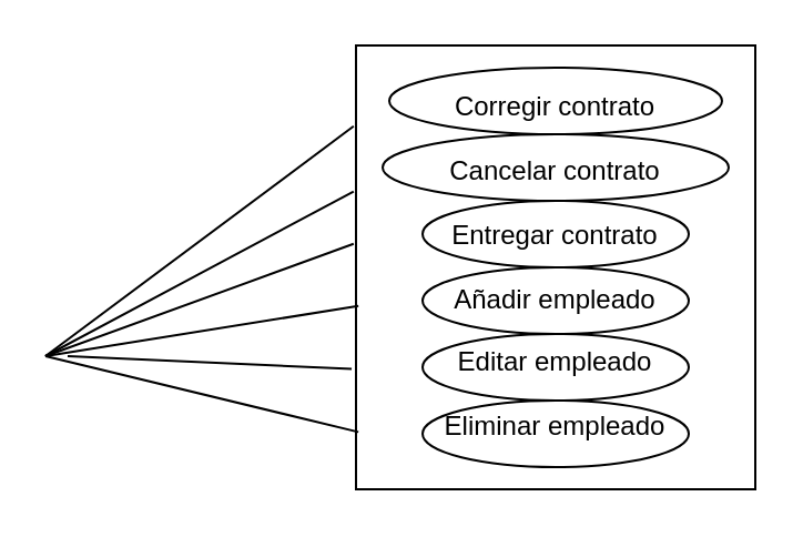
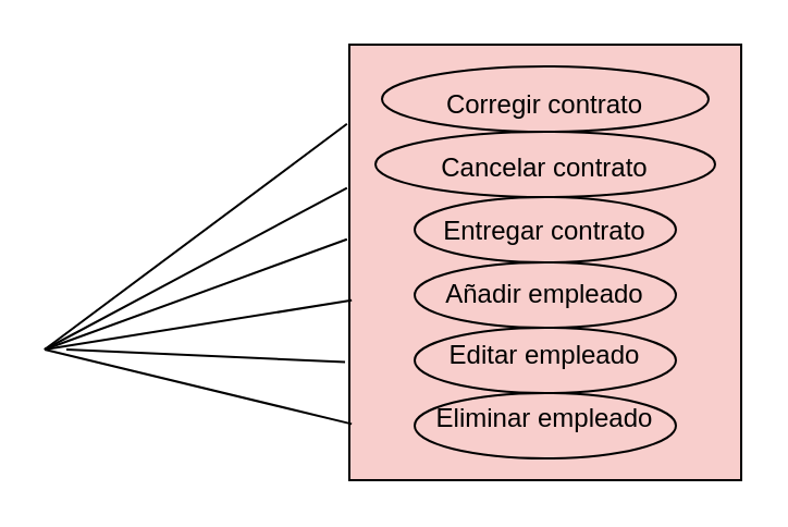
- <mxCell id="2" value="Corregir contrato&lt;br&gt;&lt;br&gt;Cancelar contrato&lt;br&gt;&lt;br&gt;Entregar contrato&lt;br&gt;&lt;br&gt;Añadir empleado&lt;br&gt;&lt;br&gt;Editar empleado&lt;br&gt;&lt;br&gt;Eliminar empleado" style="rounded=0;whiteSpace=wrap;html=1;" parent="1" vertex="1"><mxGeometry x="160" y="20" width="180" height="200" as="geometry" /></mxCell>
+ <mxCell id="2" value="Corregir contrato&lt;br&gt;&lt;br&gt;Cancelar contrato&lt;br&gt;&lt;br&gt;Entregar contrato&lt;br&gt;&lt;br&gt;Añadir empleado&lt;br&gt;&lt;br&gt;Editar empleado&lt;br&gt;&lt;br&gt;Eliminar empleado" style="rounded=0;whiteSpace=wrap;html=1;fillColor=#f8cecc;" parent="1" vertex="1"><mxGeometry x="160" y="20" width="180" height="200" as="geometry" /></mxCell>
